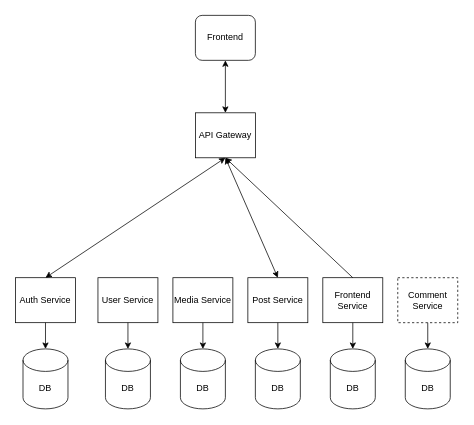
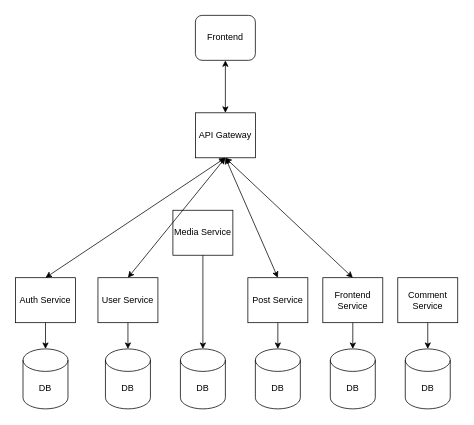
+ <mxCell id="9" value="" style="endArrow=classic;startArrow=classic;html=1;rounded=0;entryX=0.5;entryY=1;entryDx=0;entryDy=0;exitX=0.5;exitY=0;exitDx=0;exitDy=0;" edge="1" parent="1" source="5" target="3"><mxGeometry width="50" height="50" relative="1" as="geometry"><mxPoint x="390" y="260" as="sourcePoint" /><mxPoint x="390" y="210" as="targetPoint" /></mxGeometry></mxCell>
- <mxCell id="13" value="" style="endArrow=none;startArrow=classic;html=1;rounded=0;entryX=0.5;entryY=0;entryDx=0;entryDy=0;exitX=0.5;exitY=1;exitDx=0;exitDy=0;" edge="1" parent="1" source="3" target="12"><mxGeometry width="50" height="50" relative="1" as="geometry"><mxPoint x="380" y="170" as="sourcePoint" /><mxPoint x="480" y="330" as="targetPoint" /></mxGeometry></mxCell>
+ <mxCell id="13" value="" style="endArrow=classic;startArrow=classic;html=1;rounded=0;entryX=0.5;entryY=0;entryDx=0;entryDy=0;exitX=0.5;exitY=1;exitDx=0;exitDy=0;" edge="1" parent="1" source="3" target="12"><mxGeometry width="50" height="50" relative="1" as="geometry"><mxPoint x="380" y="170" as="sourcePoint" /><mxPoint x="480" y="330" as="targetPoint" /></mxGeometry></mxCell>
- <mxCell id="6" value="Media Service" style="rounded=0;whiteSpace=wrap;html=1;" vertex="1" parent="1"><mxGeometry x="230" y="370" width="80" height="60" as="geometry" /></mxCell>
+ <mxCell id="6" value="Media Service" style="rounded=0;whiteSpace=wrap;html=1;" vertex="1" parent="1"><mxGeometry x="230" y="280" width="80" height="60" as="geometry" /></mxCell>
- <mxCell id="24" value="Comment Service" style="rounded=0;whiteSpace=wrap;html=1;dashed=1;" vertex="1" parent="1"><mxGeometry x="530" y="370" width="80" height="60" as="geometry" /></mxCell>
+ <mxCell id="24" value="Comment Service" style="rounded=0;whiteSpace=wrap;html=1;" vertex="1" parent="1"><mxGeometry x="530" y="370" width="80" height="60" as="geometry" /></mxCell>
